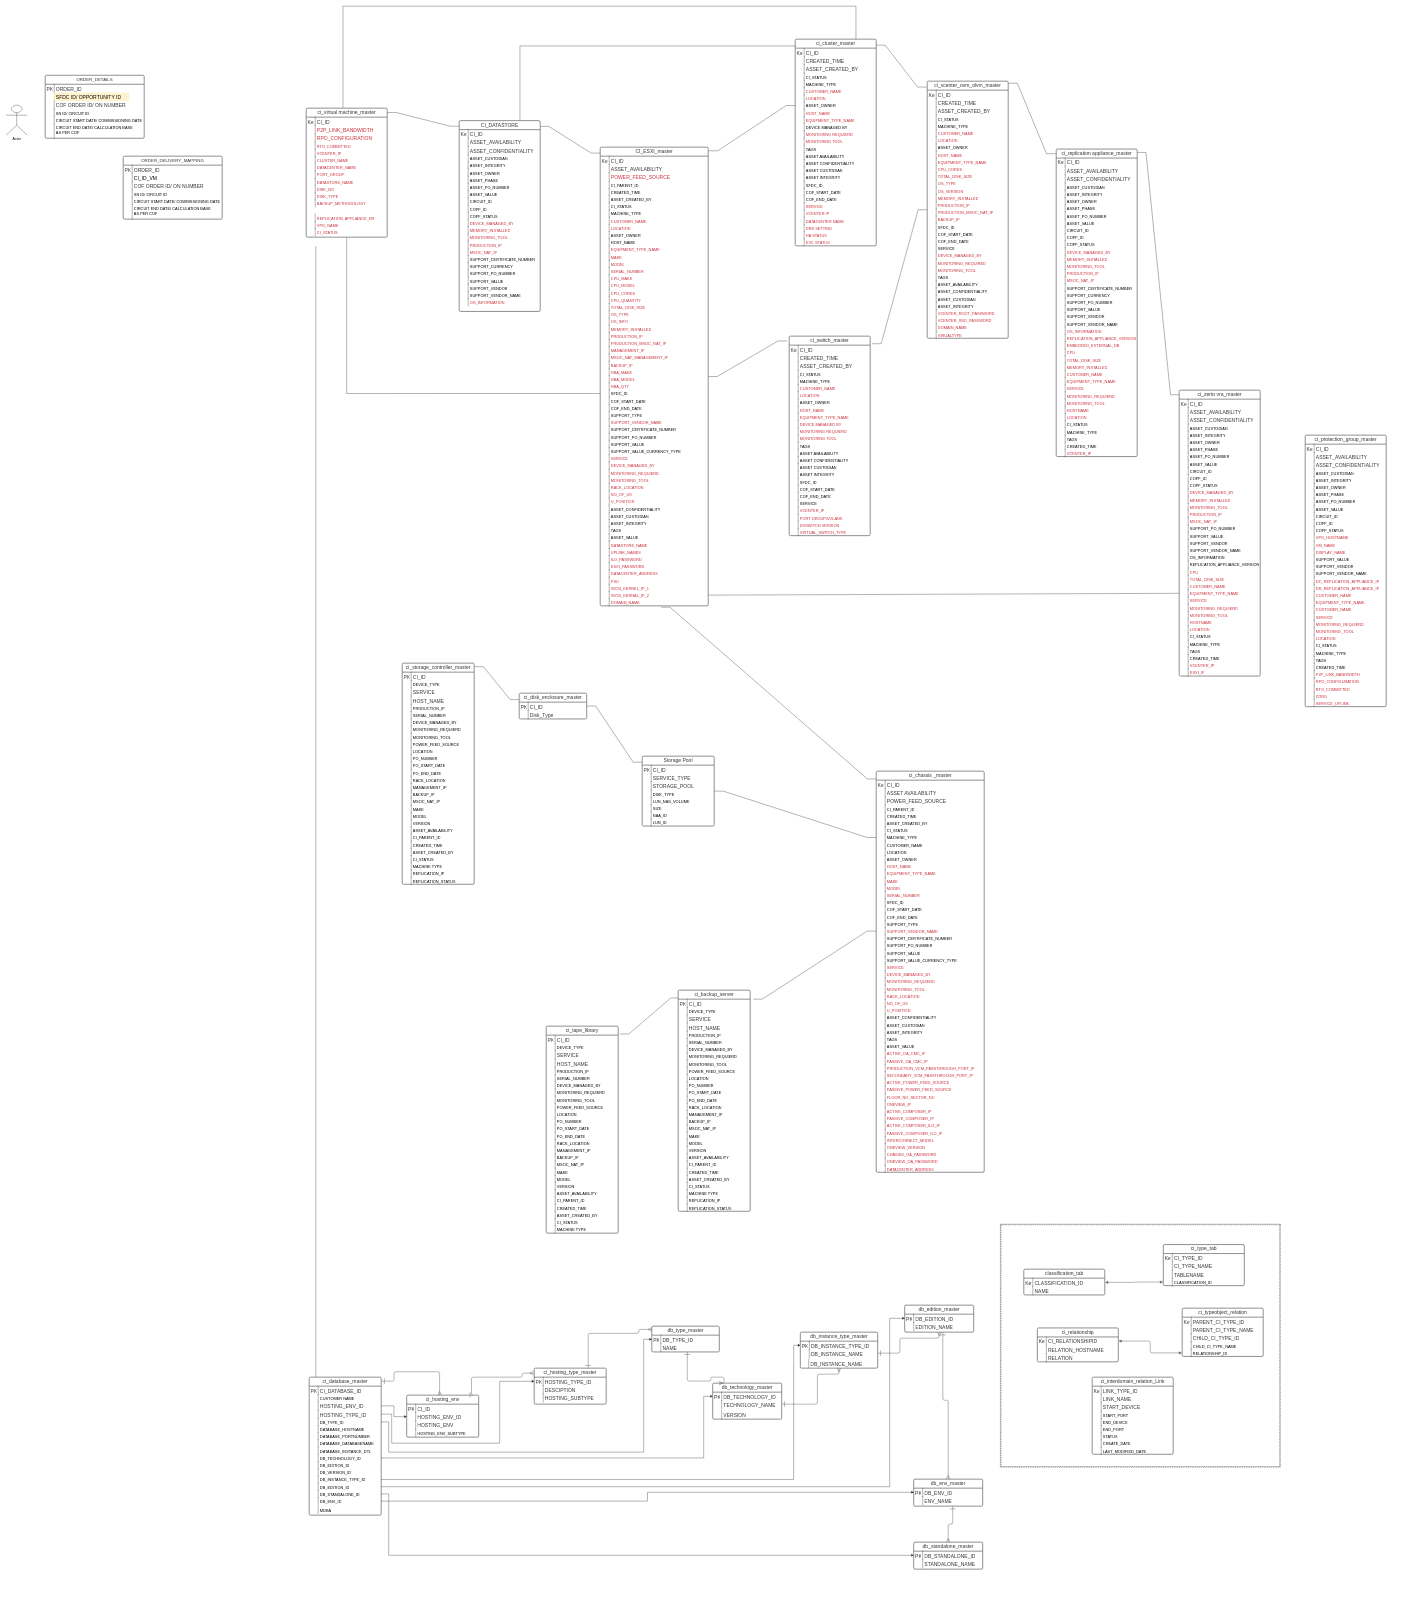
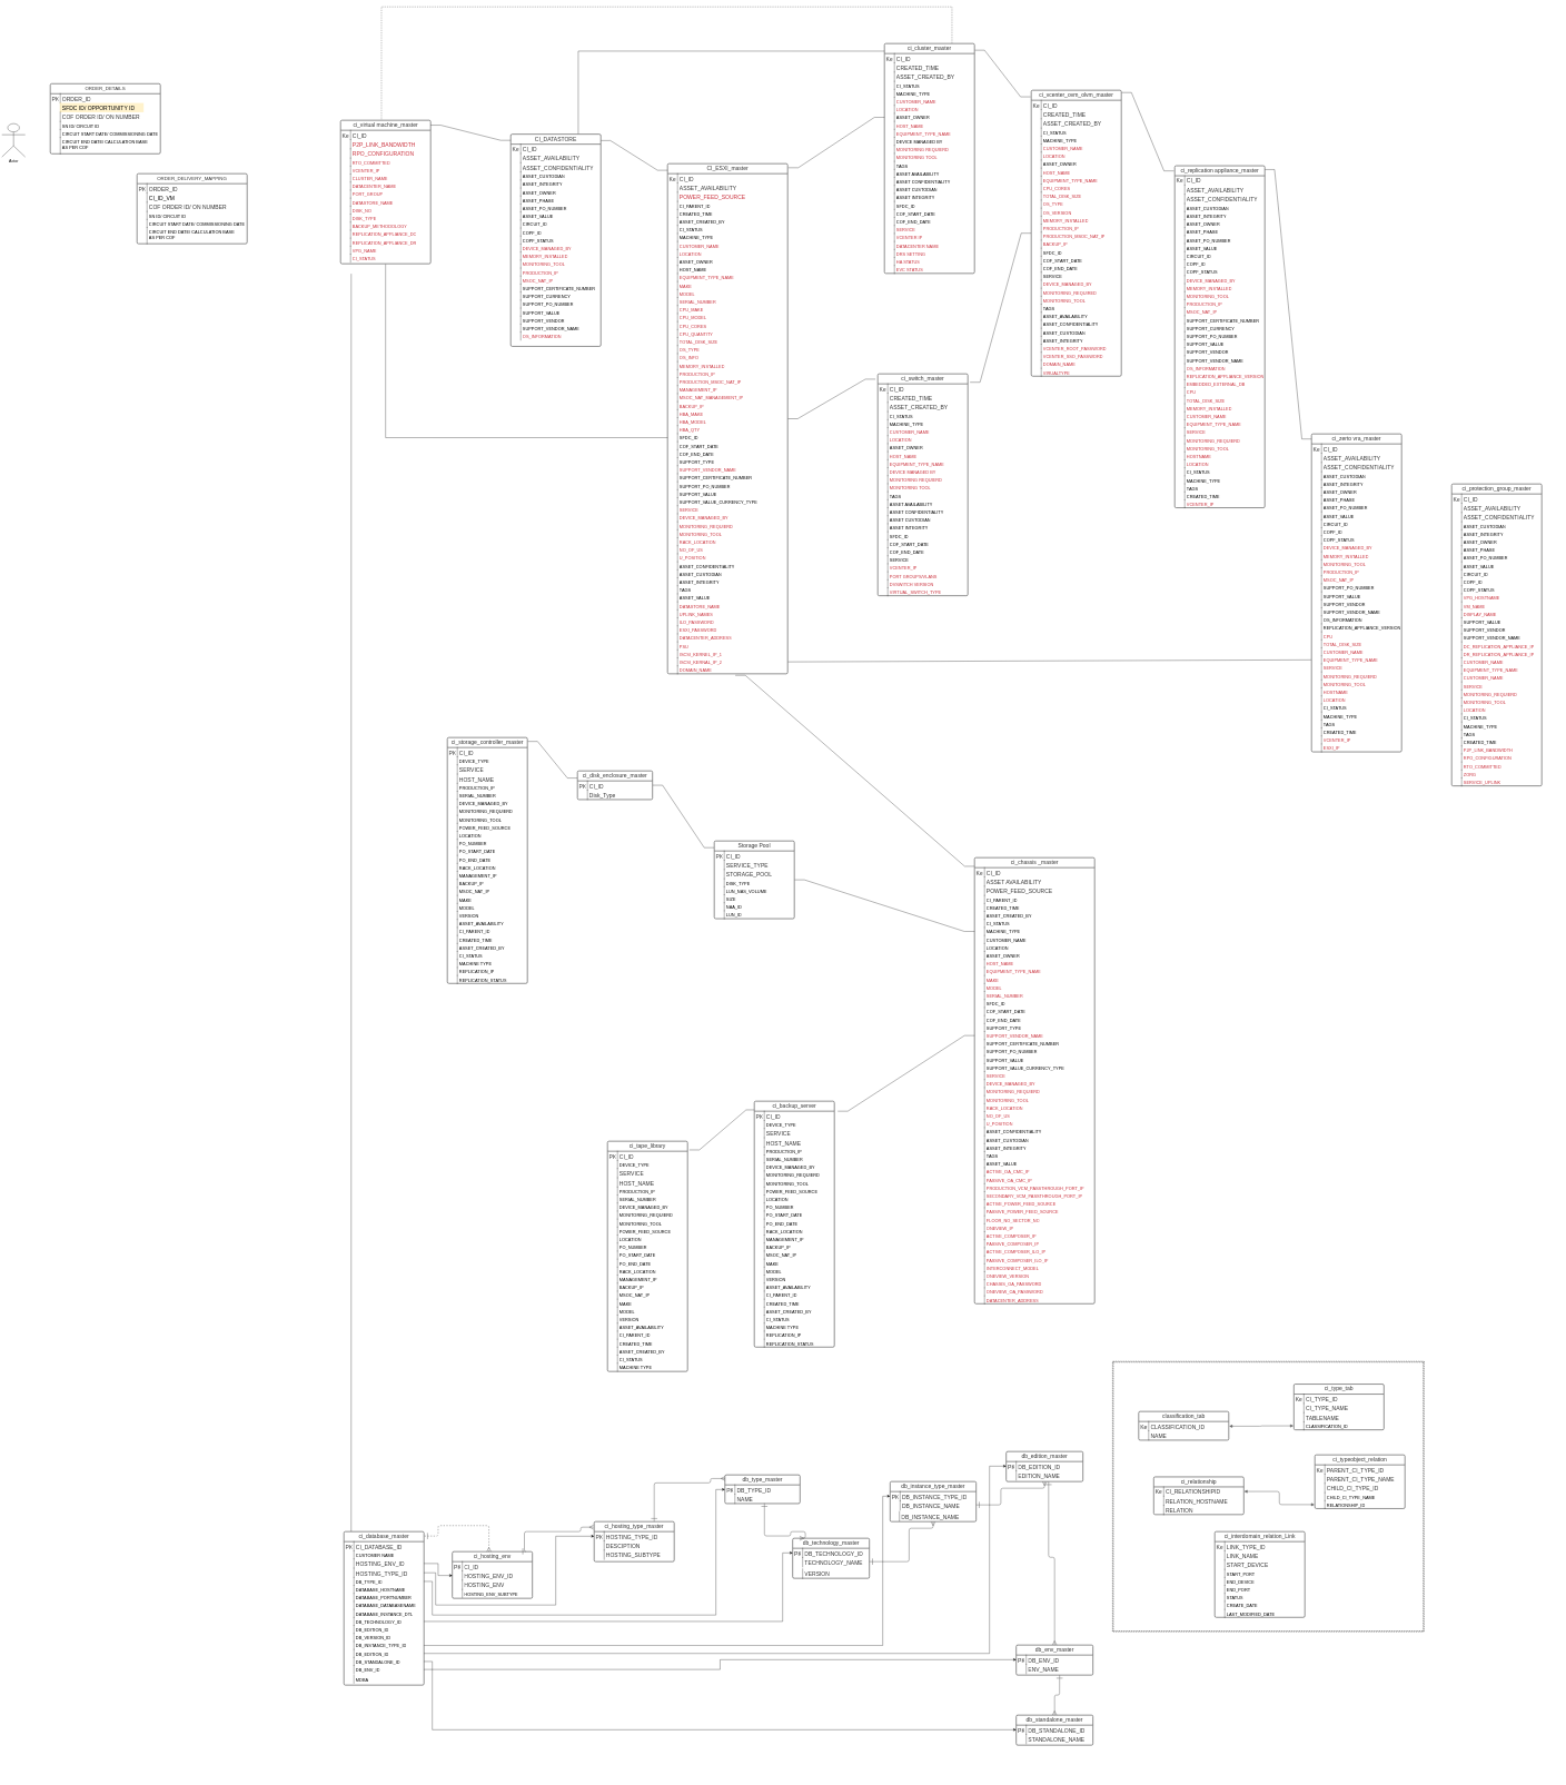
- <mxCell id="184" style="edgeStyle=orthogonalEdgeStyle;rounded=0;orthogonalLoop=1;jettySize=auto;html=1;entryX=0.454;entryY=0.001;entryDx=0;entryDy=0;entryPerimeter=0;startArrow=none;startFill=0;endArrow=none;endFill=0;exitX=0.75;exitY=0;exitDx=0;exitDy=0;" parent="1" source="185" target="996" edge="1"><mxGeometry relative="1" as="geometry"><Array as="points"><mxPoint x="2853" y="20" /><mxPoint x="1143" y="20" /></Array></mxGeometry></mxCell>
+ <mxCell id="184" style="edgeStyle=orthogonalEdgeStyle;rounded=0;orthogonalLoop=1;jettySize=auto;html=1;entryX=0.454;entryY=0.001;entryDx=0;entryDy=0;entryPerimeter=0;startArrow=none;startFill=0;endArrow=none;endFill=0;exitX=0.75;exitY=0;exitDx=0;exitDy=0;dashed=1;" parent="1" source="185" target="996" edge="1"><mxGeometry relative="1" as="geometry"><Array as="points"><mxPoint x="2853" y="20" /><mxPoint x="1143" y="20" /></Array></mxGeometry></mxCell>
- <mxCell id="993" value="Actor" style="shape=umlActor;verticalLabelPosition=bottom;verticalAlign=top;html=1;outlineConnect=0;" parent="1" vertex="1"><mxGeometry x="20" y="350" width="70" height="100" as="geometry" /></mxCell>
+ <mxCell id="993" value="Actor" style="shape=umlActor;verticalLabelPosition=bottom;verticalAlign=top;html=1;outlineConnect=0;" parent="1" vertex="1"><mxGeometry x="5" y="370" width="70" height="100" as="geometry" /></mxCell>
+ <mxCell id="1022" value="REPLICATION_APPLIANCE_DC" style="shape=partialRectangle;top=0;right=0;bottom=0;part=1;resizeHeight=0;align=left;verticalAlign=top;spacingLeft=4;spacingRight=4;overflow=hidden;rotatable=0;points=[[0,0.5],[1,0.5]];portConstraint=eastwest;html=1;whiteSpace=wrap;swimlaneFillColor=#ffffff;whiteSpace=wrap;fontSize=13;fontColor=#c92d39;fillColor=none;strokeOpacity=100;" parent="996" vertex="1"><mxGeometry x="30" y="329.25" width="240" height="24" as="geometry" /></mxCell>
- <mxCell id="844" value="" style="html=1;jettySize=18;whiteSpace=wrap;fontSize=13;strokeColor=#5E5E5E;strokeWidth=1.5;rounded=1;arcSize=12;edgeStyle=orthogonalEdgeStyle;startArrow=ERone;startSize=16;;endArrow=ERmany;endSize=10;;exitX=1.006;exitY=0.029;exitDx=0;exitDy=0;exitPerimeter=0;entryX=0.457;entryY=0;entryDx=0;entryDy=0;entryPerimeter=0;" parent="1" source="757" target="744" edge="1"><mxGeometry width="100" height="100" relative="1" as="geometry"><Array as="points" /><mxPoint x="1250" y="4510" as="sourcePoint" /><mxPoint x="1370" y="4510" as="targetPoint" /></mxGeometry></mxCell>
+ <mxCell id="844" value="" style="html=1;jettySize=18;whiteSpace=wrap;fontSize=13;strokeColor=#5E5E5E;strokeWidth=1.5;rounded=1;arcSize=12;edgeStyle=orthogonalEdgeStyle;startArrow=ERone;startSize=16;endArrow=ERmany;endSize=10;exitX=1.006;exitY=0.029;exitDx=0;exitDy=0;exitPerimeter=0;entryX=0.457;entryY=0;entryDx=0;entryDy=0;entryPerimeter=0;dashed=1;" parent="1" source="757" target="744" edge="1"><mxGeometry width="100" height="100" relative="1" as="geometry"><Array as="points" /><mxPoint x="1250" y="4510" as="sourcePoint" /><mxPoint x="1370" y="4510" as="targetPoint" /></mxGeometry></mxCell>
